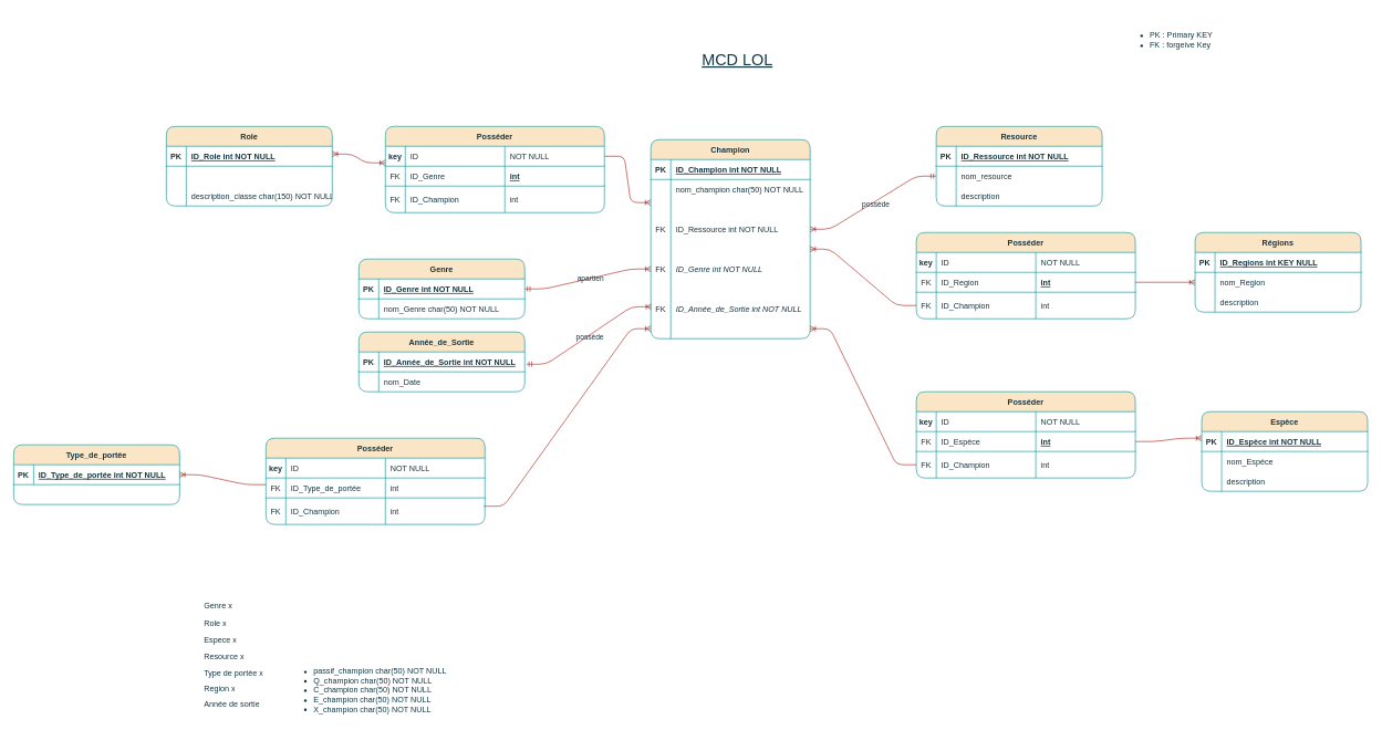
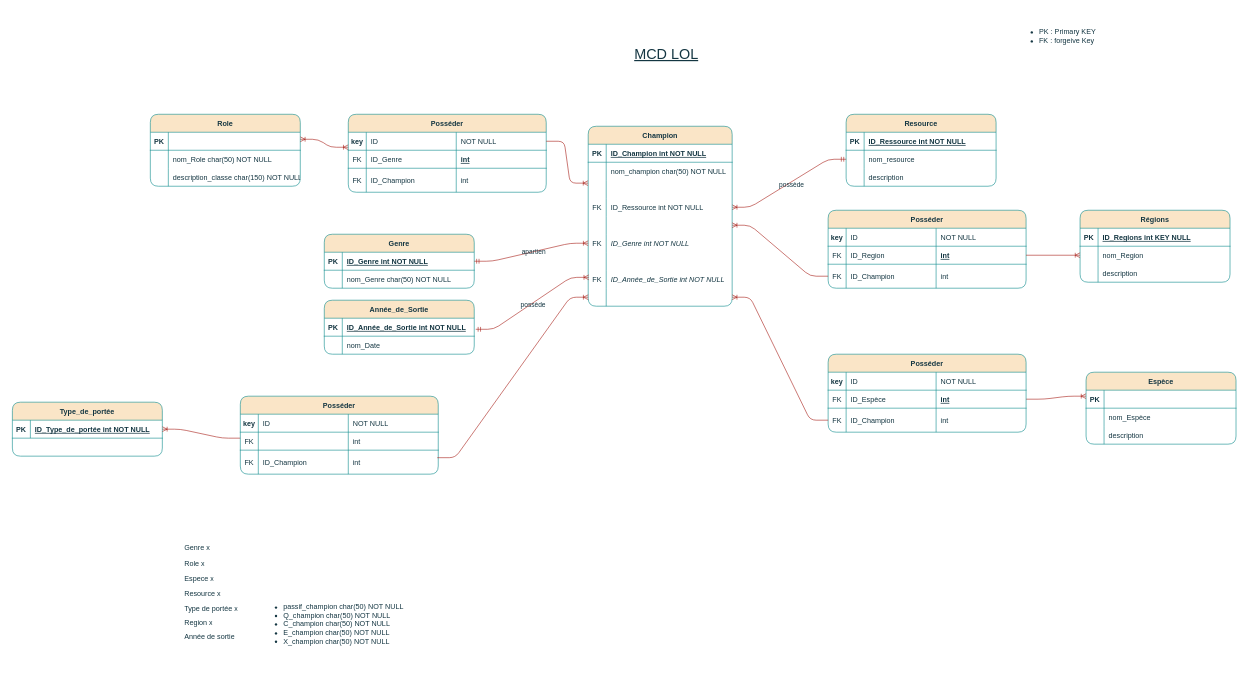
- <mxCell id="45" value="ID_Role int NOT NULL" style="shape=partialRectangle;overflow=hidden;connectable=0;fillColor=none;top=0;left=0;bottom=0;right=0;align=left;spacingLeft=6;fontStyle=5;rounded=1;labelBackgroundColor=none;strokeColor=#0F8B8D;fontColor=#143642;" parent="43" vertex="1"><mxGeometry x="30" width="220" height="30" as="geometry"><mxRectangle width="220" height="30" as="alternateBounds" /></mxGeometry></mxCell>
+ <mxCell id="48" value="nom_Role char(50) NOT NULL" style="shape=partialRectangle;overflow=hidden;connectable=0;fillColor=none;top=0;left=0;bottom=0;right=0;align=left;spacingLeft=6;rounded=1;labelBackgroundColor=none;strokeColor=#0F8B8D;fontColor=#143642;" parent="46" vertex="1"><mxGeometry x="30" width="220" height="30" as="geometry"><mxRectangle width="220" height="30" as="alternateBounds" /></mxGeometry></mxCell>
- <mxCell id="78" value="ID_Espèce int NOT NULL " style="shape=partialRectangle;overflow=hidden;connectable=0;fillColor=none;top=0;left=0;bottom=0;right=0;align=left;spacingLeft=6;fontStyle=5;rounded=1;labelBackgroundColor=none;strokeColor=#0F8B8D;fontColor=#143642;" vertex="1" parent="76"><mxGeometry x="30" width="220" height="30" as="geometry"><mxRectangle width="220" height="30" as="alternateBounds" /></mxGeometry></mxCell>
- <mxCell id="144" value="ID_Type_de_portée" style="shape=partialRectangle;overflow=hidden;connectable=0;fillColor=none;top=0;left=0;bottom=0;right=0;align=left;spacingLeft=6;fontStyle=0;rounded=1;labelBackgroundColor=none;strokeColor=#0F8B8D;fontColor=#143642;" vertex="1" parent="142"><mxGeometry x="30" width="150" height="30" as="geometry"><mxRectangle width="150" height="30" as="alternateBounds" /></mxGeometry></mxCell>
